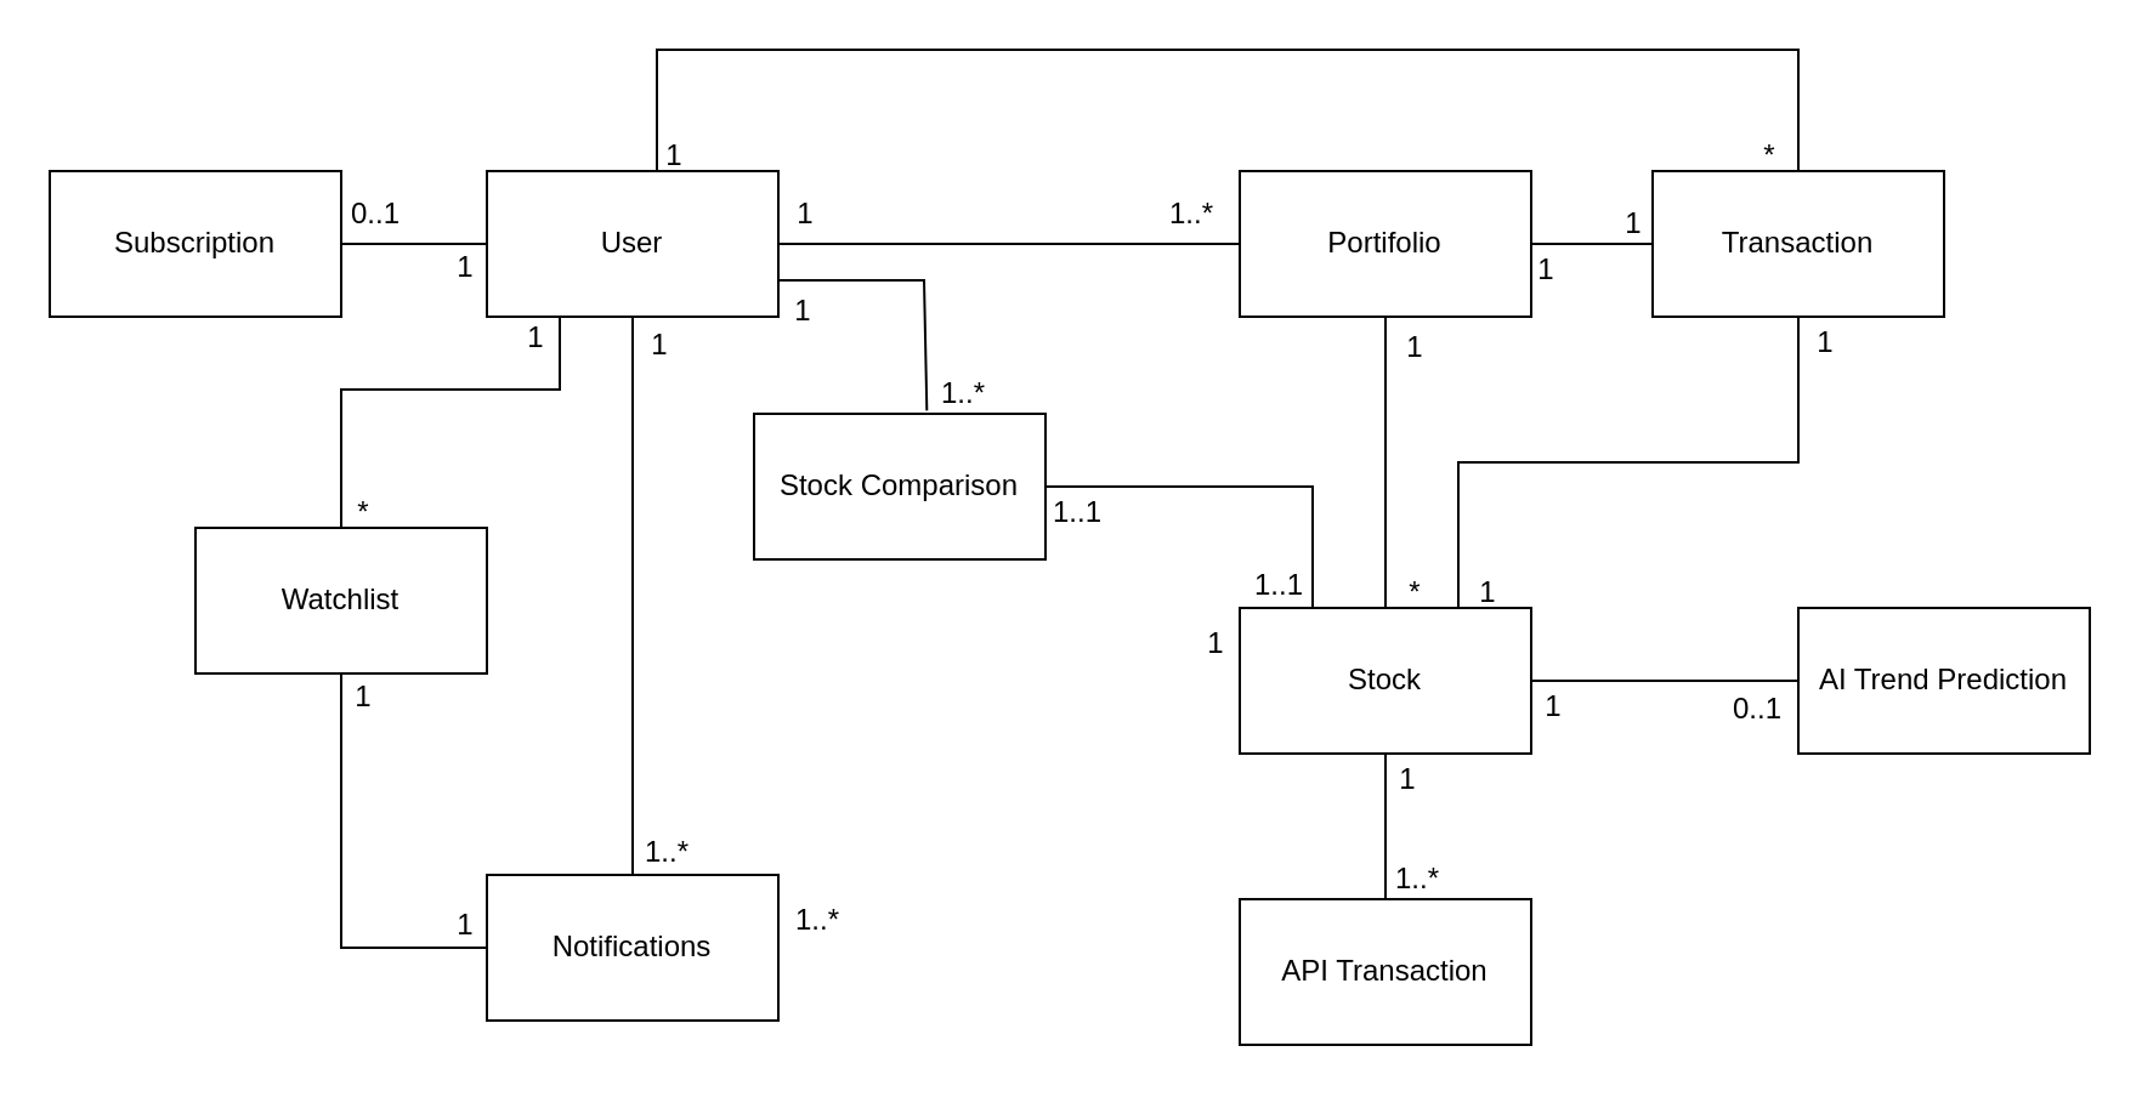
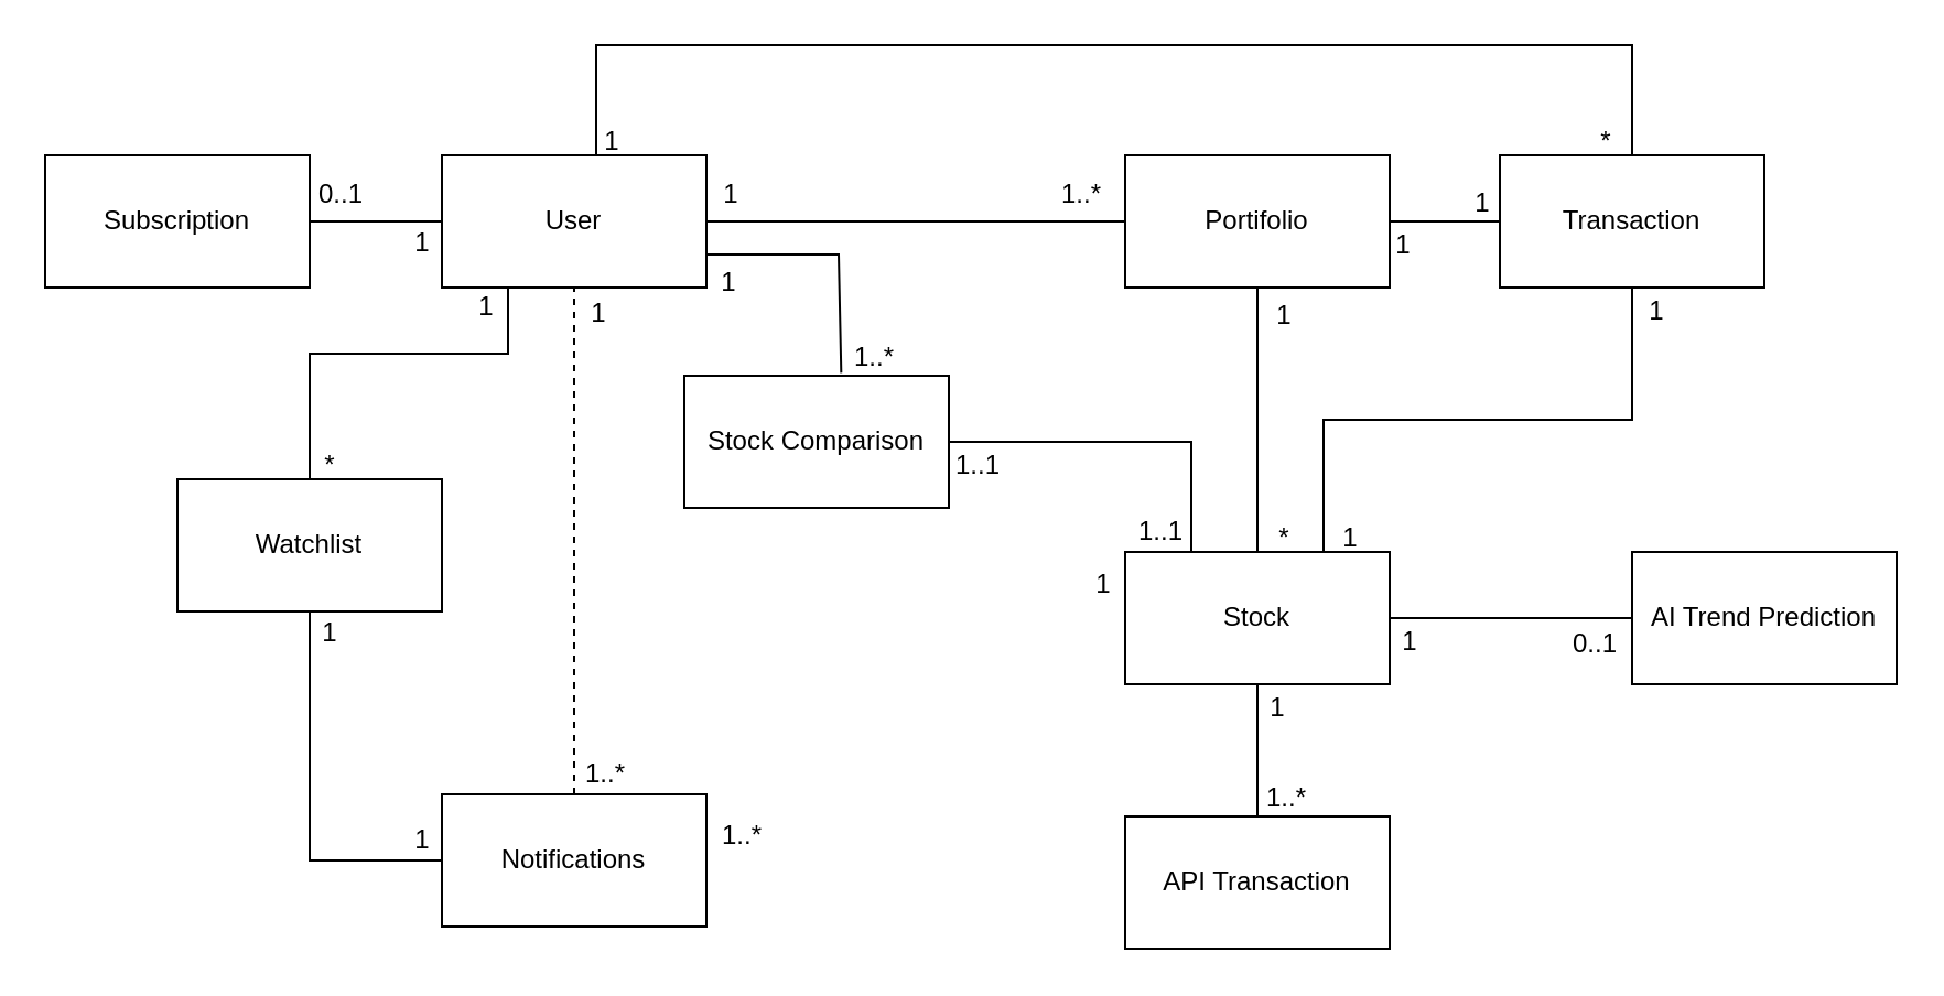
- <mxCell id="10" value="" style="endArrow=none;html=1;rounded=0;entryX=0.5;entryY=1;entryDx=0;entryDy=0;exitX=0.5;exitY=0;exitDx=0;exitDy=0;" parent="1" source="8" target="2" edge="1"><mxGeometry width="50" height="50" relative="1" as="geometry"><mxPoint x="520" y="110" as="sourcePoint" /><mxPoint x="330" y="110" as="targetPoint" /></mxGeometry></mxCell>
+ <mxCell id="10" value="" style="endArrow=none;html=1;rounded=0;entryX=0.5;entryY=1;entryDx=0;entryDy=0;exitX=0.5;exitY=0;exitDx=0;exitDy=0;dashed=1;" parent="1" source="8" target="2" edge="1"><mxGeometry width="50" height="50" relative="1" as="geometry"><mxPoint x="520" y="110" as="sourcePoint" /><mxPoint x="330" y="110" as="targetPoint" /></mxGeometry></mxCell>
